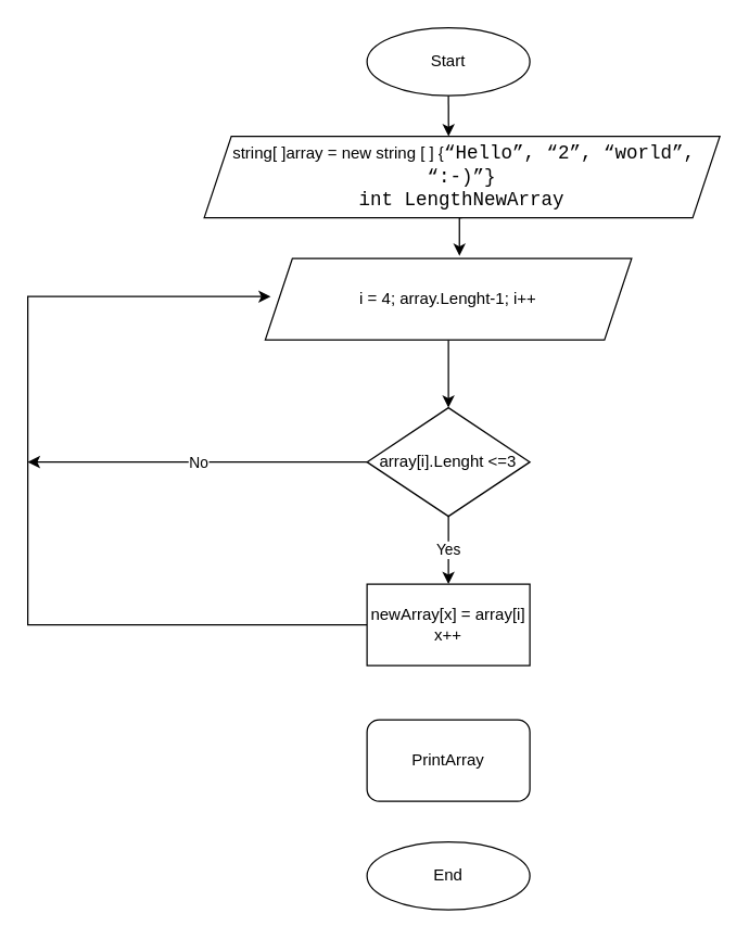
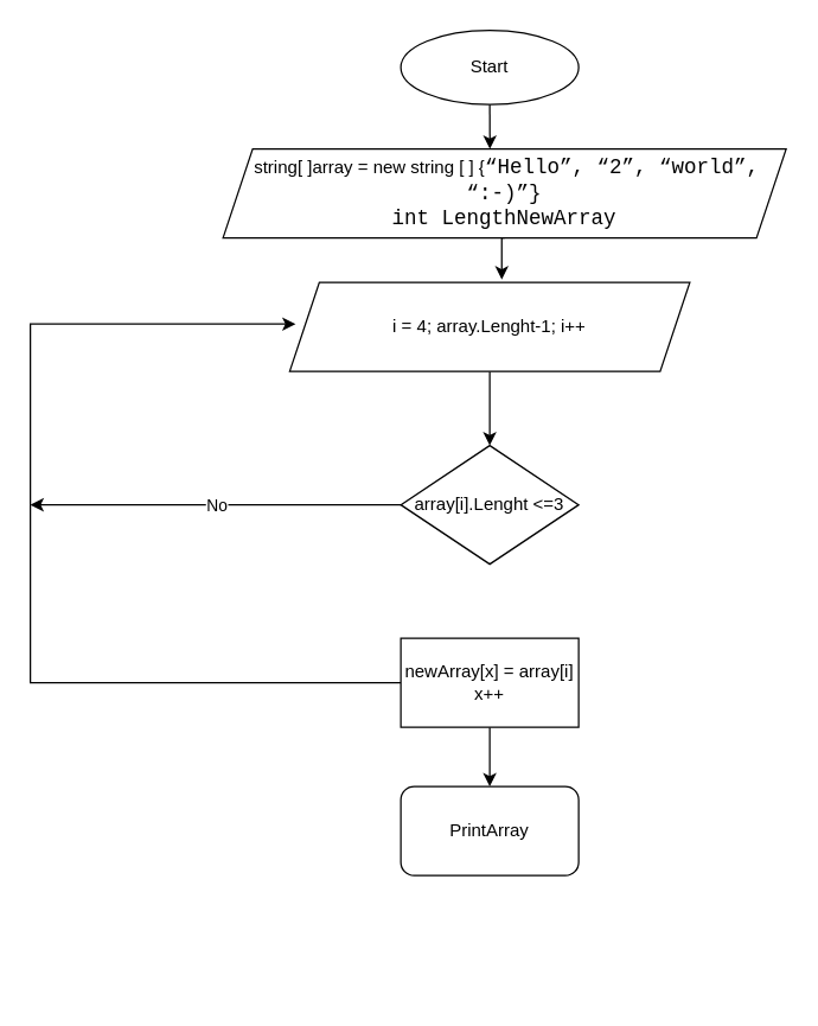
- <mxCell id="8" value="Yes" style="edgeStyle=orthogonalEdgeStyle;rounded=0;orthogonalLoop=1;jettySize=auto;html=1;exitX=0.5;exitY=1;exitDx=0;exitDy=0;entryX=0.5;entryY=0;entryDx=0;entryDy=0;" parent="1" source="10" target="13" edge="1"><mxGeometry relative="1" as="geometry" /></mxCell>
+ <mxCell id="12" style="edgeStyle=orthogonalEdgeStyle;rounded=0;orthogonalLoop=1;jettySize=auto;html=1;exitX=0.5;exitY=1;exitDx=0;exitDy=0;" parent="1" source="13" target="14" edge="1"><mxGeometry relative="1" as="geometry" /></mxCell>
- <mxCell id="15" value="End" style="ellipse;whiteSpace=wrap;html=1;" parent="1" vertex="1"><mxGeometry x="270" y="620" width="120" height="50" as="geometry" /></mxCell>
